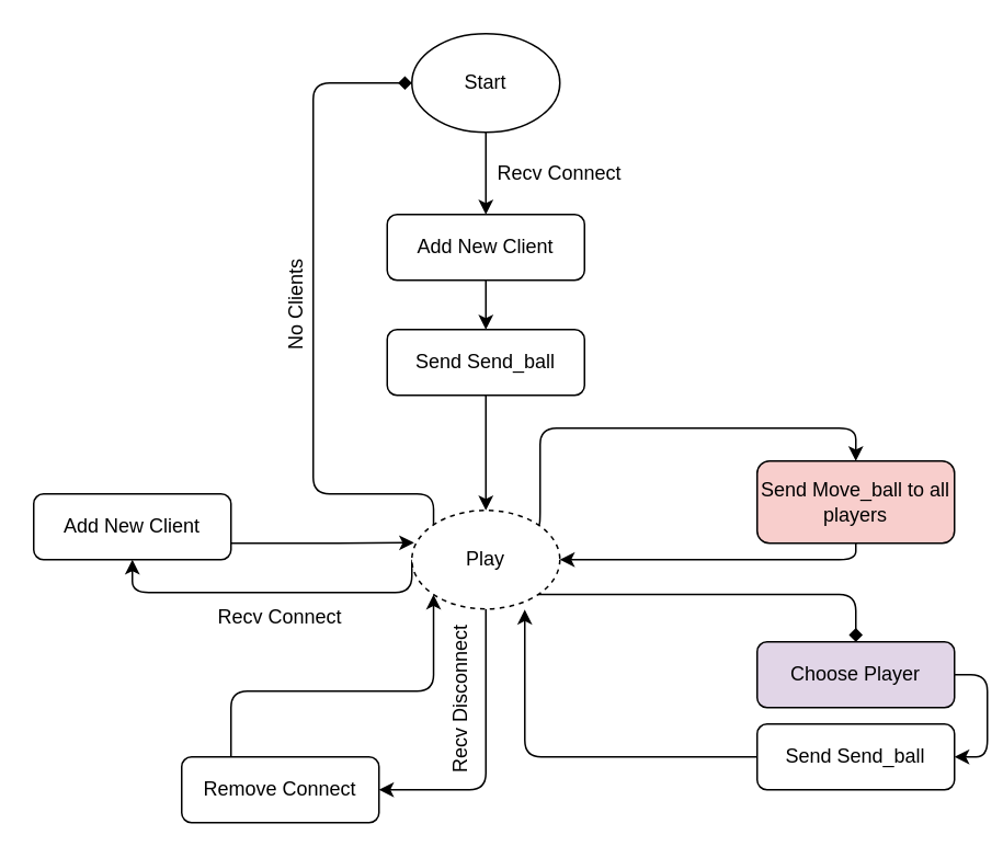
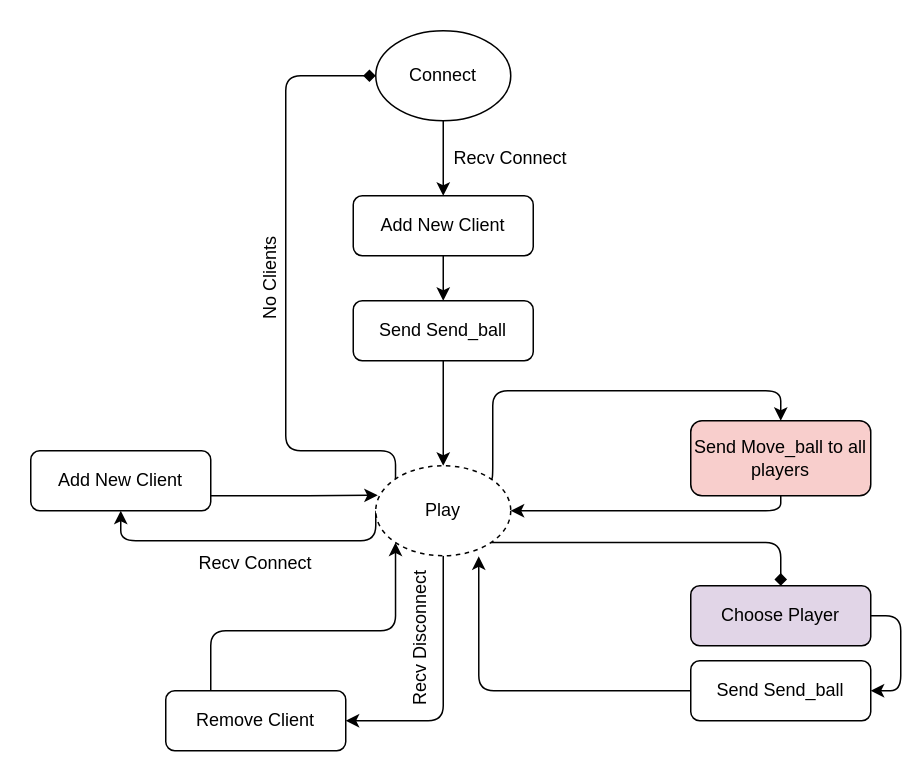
- <mxCell id="5" value="Start" style="ellipse;whiteSpace=wrap;html=1;" parent="1" vertex="1"><mxGeometry x="250" y="20" width="90" height="60" as="geometry" /></mxCell>
+ <mxCell id="5" value="Connect" style="ellipse;whiteSpace=wrap;html=1;" parent="1" vertex="1"><mxGeometry x="250" y="20" width="90" height="60" as="geometry" /></mxCell>
- <mxCell id="22" value="Remove Connect" style="rounded=1;whiteSpace=wrap;html=1;fontSize=12;glass=0;strokeWidth=1;shadow=0;" parent="1" vertex="1"><mxGeometry x="110" y="460" width="120" height="40" as="geometry" /></mxCell>
+ <mxCell id="22" value="Remove Client" style="rounded=1;whiteSpace=wrap;html=1;fontSize=12;glass=0;strokeWidth=1;shadow=0;" parent="1" vertex="1"><mxGeometry x="110" y="460" width="120" height="40" as="geometry" /></mxCell>
